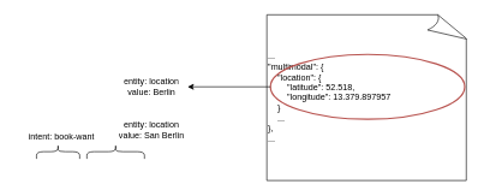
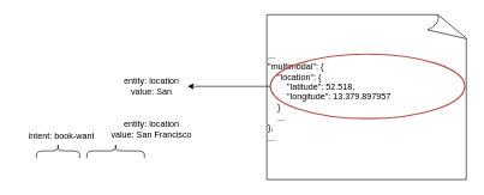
- <mxCell id="7" value="entity: location&lt;br&gt;value: Berlin" style="text;html=1;strokeColor=none;fillColor=none;align=center;verticalAlign=middle;whiteSpace=wrap;overflow=hidden;" parent="1" vertex="1"><mxGeometry x="160" y="100" width="100" height="40" as="geometry" /></mxCell>
+ <mxCell id="7" value="entity: location&lt;br&gt;value: San" style="text;html=1;strokeColor=none;fillColor=none;align=center;verticalAlign=middle;whiteSpace=wrap;overflow=hidden;" parent="1" vertex="1"><mxGeometry x="160" y="100" width="100" height="40" as="geometry" /></mxCell>
- <mxCell id="5" value="entity: location&lt;br&gt;value: San Berlin" style="text;html=1;strokeColor=none;fillColor=none;align=center;verticalAlign=middle;whiteSpace=wrap;overflow=hidden;" parent="1" vertex="1"><mxGeometry x="140" y="160" width="140" height="40" as="geometry" /></mxCell>
+ <mxCell id="5" value="entity: location&lt;br&gt;value: San Francisco" style="text;html=1;strokeColor=none;fillColor=none;align=center;verticalAlign=middle;whiteSpace=wrap;overflow=hidden;" parent="1" vertex="1"><mxGeometry x="140" y="160" width="140" height="40" as="geometry" /></mxCell>
